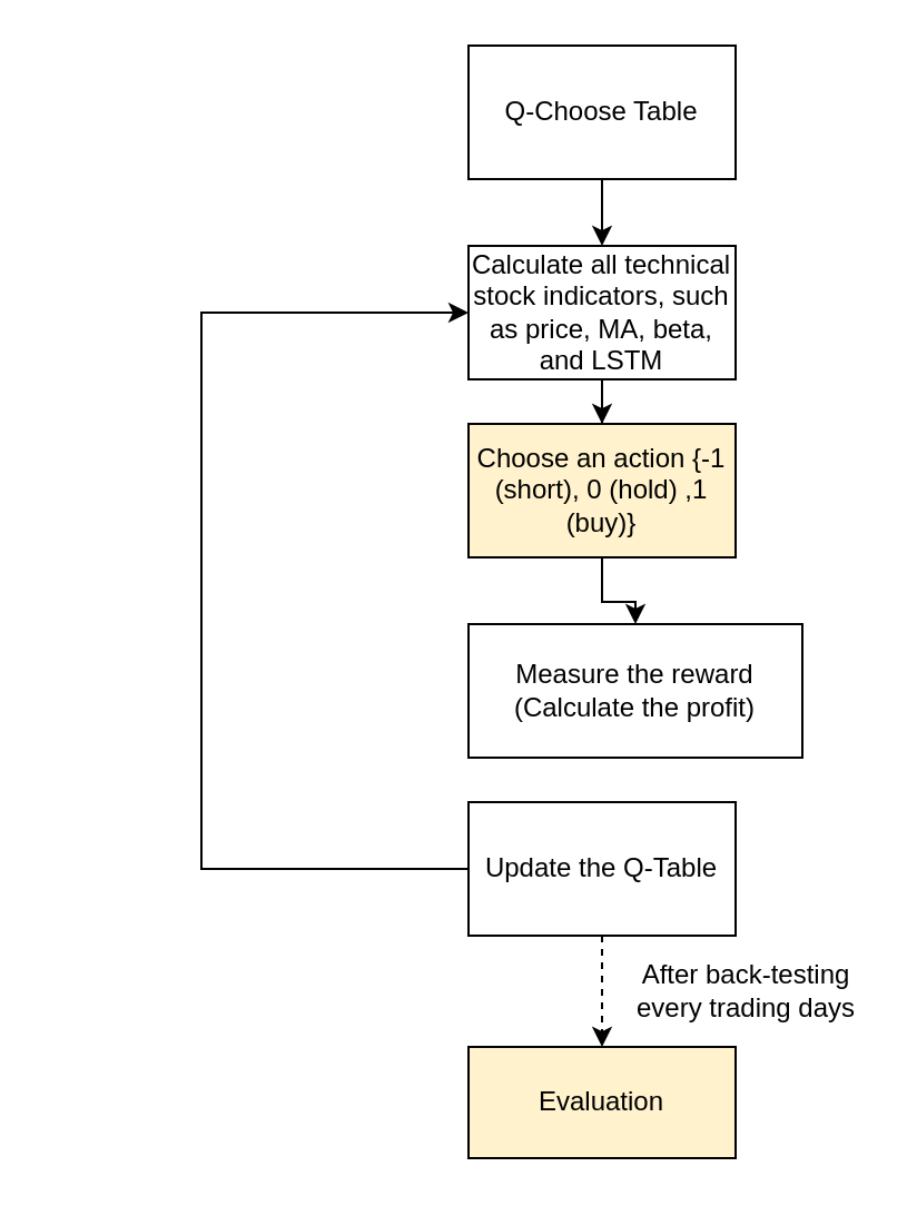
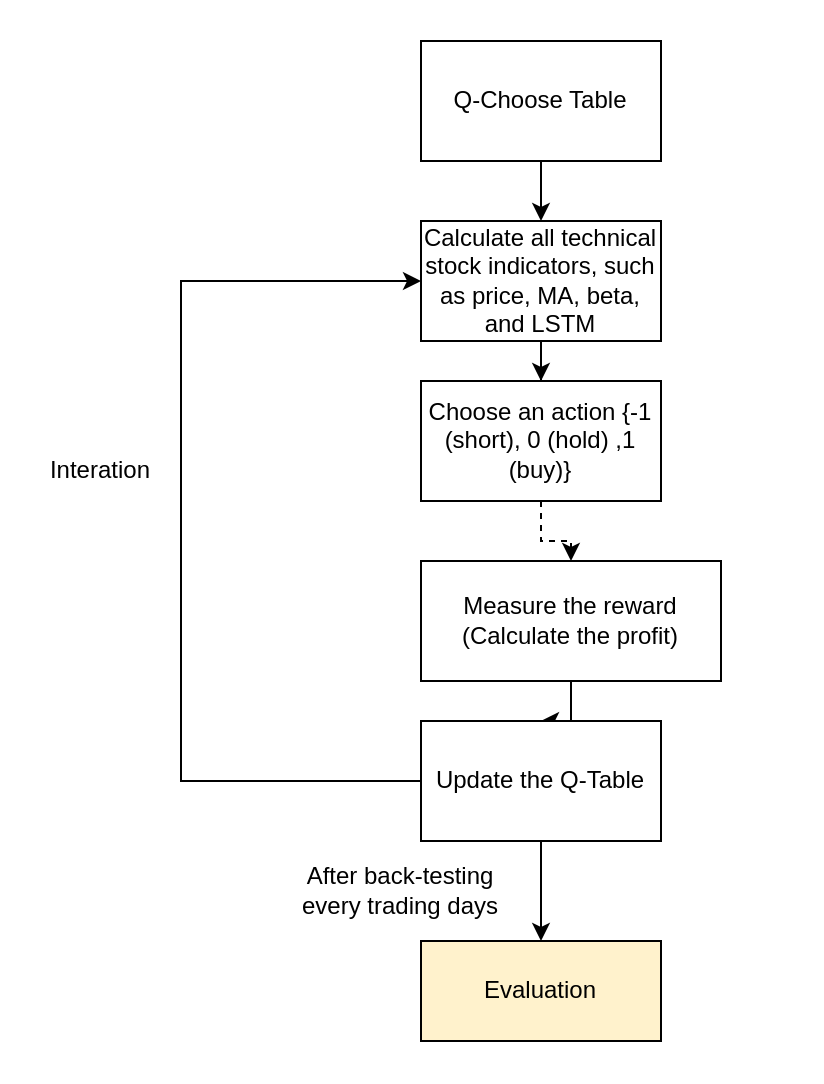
- <mxCell id="7" value="Choose an action {-1 (short), 0 (hold) ,1 (buy)}" style="rounded=0;whiteSpace=wrap;html=1;fillColor=#fff2cc;" vertex="1" parent="1"><mxGeometry x="210" y="190" width="120" height="60" as="geometry" /></mxCell>
+ <mxCell id="7" value="Choose an action {-1 (short), 0 (hold) ,1 (buy)}" style="rounded=0;whiteSpace=wrap;html=1;" vertex="1" parent="1"><mxGeometry x="210" y="190" width="120" height="60" as="geometry" /></mxCell>
+ <mxCell id="13" value="Interation" style="text;html=1;strokeColor=none;fillColor=none;align=center;verticalAlign=middle;whiteSpace=wrap;rounded=0;" vertex="1" parent="1"><mxGeometry x="20" y="220" width="60" height="30" as="geometry" /></mxCell>
- <mxCell id="6" style="edgeStyle=orthogonalEdgeStyle;rounded=0;orthogonalLoop=1;jettySize=auto;html=1;" edge="1" parent="1" source="7" target="9"><mxGeometry relative="1" as="geometry" /></mxCell>
+ <mxCell id="6" style="edgeStyle=orthogonalEdgeStyle;rounded=0;orthogonalLoop=1;jettySize=auto;html=1;dashed=1;" edge="1" parent="1" source="7" target="9"><mxGeometry relative="1" as="geometry" /></mxCell>
+ <mxCell id="8" style="edgeStyle=orthogonalEdgeStyle;rounded=0;orthogonalLoop=1;jettySize=auto;html=1;" edge="1" parent="1" source="9" target="12"><mxGeometry relative="1" as="geometry" /></mxCell>
- <mxCell id="11" style="edgeStyle=orthogonalEdgeStyle;rounded=0;orthogonalLoop=1;jettySize=auto;html=1;dashed=1;" edge="1" parent="1" source="12" target="14"><mxGeometry relative="1" as="geometry" /></mxCell>
+ <mxCell id="11" style="edgeStyle=orthogonalEdgeStyle;rounded=0;orthogonalLoop=1;jettySize=auto;html=1;" edge="1" parent="1" source="12" target="14"><mxGeometry relative="1" as="geometry" /></mxCell>
- <mxCell id="15" value="After back-testing every trading days" style="text;html=1;strokeColor=none;fillColor=none;align=center;verticalAlign=middle;whiteSpace=wrap;rounded=0;" vertex="1" parent="1"><mxGeometry x="280" y="430" width="110" height="30" as="geometry" /></mxCell>
+ <mxCell id="15" value="After back-testing every trading days" style="text;html=1;strokeColor=none;fillColor=none;align=center;verticalAlign=middle;whiteSpace=wrap;rounded=0;" vertex="1" parent="1"><mxGeometry x="145" y="430" width="110" height="30" as="geometry" /></mxCell>
